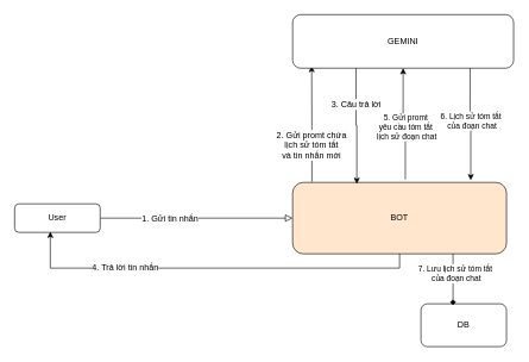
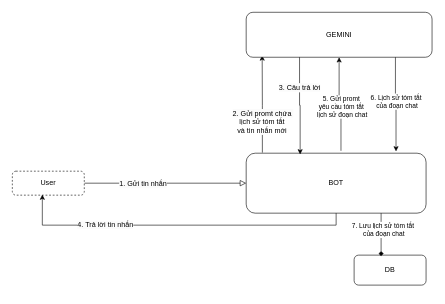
- <mxCell id="4" value="User" style="rounded=1;whiteSpace=wrap;html=1;fontSize=12;glass=0;strokeWidth=1;shadow=0;" parent="1" vertex="1"><mxGeometry x="20" y="285" width="120" height="40" as="geometry" /></mxCell>
+ <mxCell id="4" value="User" style="rounded=1;whiteSpace=wrap;html=1;fontSize=12;glass=0;strokeWidth=1;shadow=0;dashed=1;" parent="1" vertex="1"><mxGeometry x="20" y="285" width="120" height="40" as="geometry" /></mxCell>
- <mxCell id="7" value="BOT" style="rounded=1;whiteSpace=wrap;html=1;fontSize=12;glass=0;strokeWidth=1;shadow=0;fillColor=#ffe6cc;" parent="1" vertex="1"><mxGeometry x="410" y="255" width="300" height="100" as="geometry" /></mxCell>
+ <mxCell id="7" value="BOT" style="rounded=1;whiteSpace=wrap;html=1;fontSize=12;glass=0;strokeWidth=1;shadow=0;" parent="1" vertex="1"><mxGeometry x="410" y="255" width="300" height="100" as="geometry" /></mxCell>
- <mxCell id="18" value="DB" style="rounded=1;whiteSpace=wrap;html=1;" vertex="1" parent="1"><mxGeometry x="590" y="425" width="120" height="60" as="geometry" /></mxCell>
+ <mxCell id="18" value="DB" style="rounded=1;whiteSpace=wrap;html=1;" vertex="1" parent="1"><mxGeometry x="590" y="425" width="120" height="50" as="geometry" /></mxCell>
